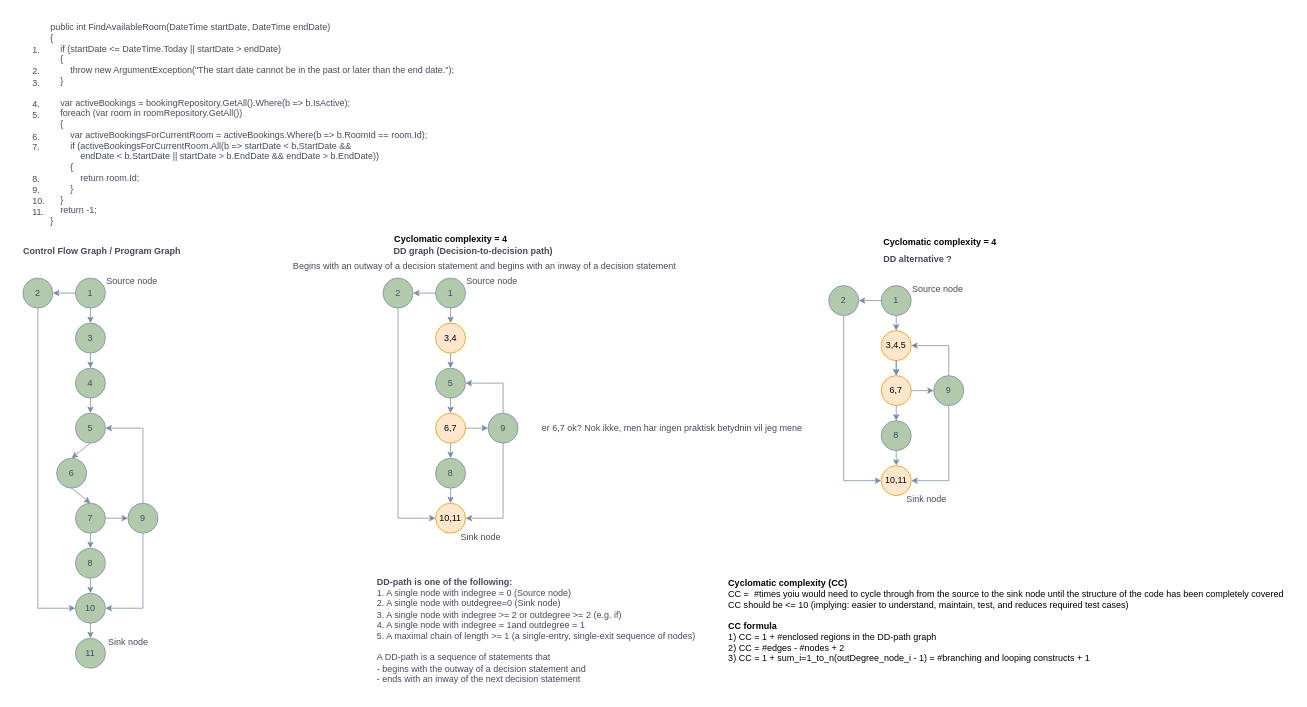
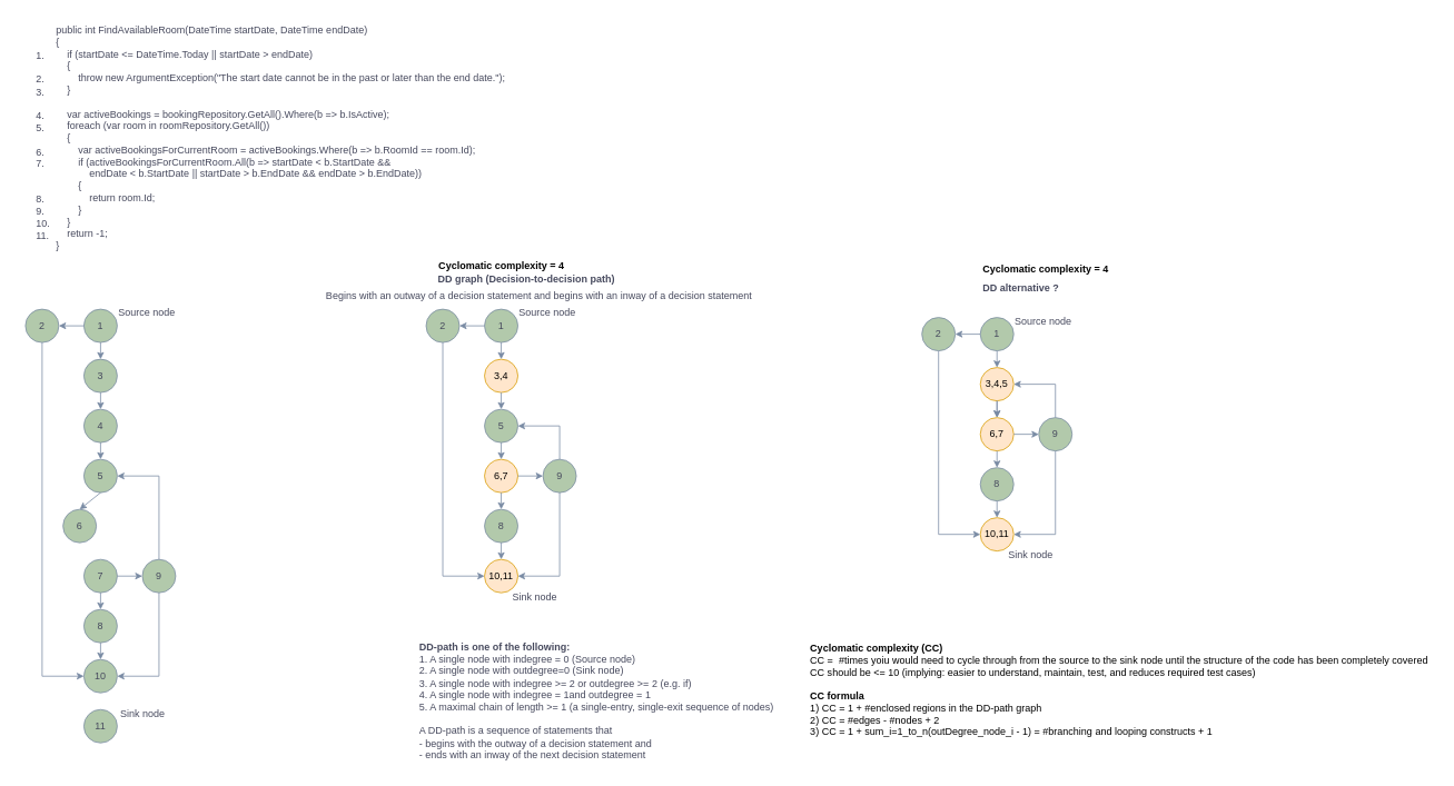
- <mxCell id="4" value="&lt;b&gt;Control Flow Graph / Program Graph&lt;/b&gt;" style="text;html=1;align=center;verticalAlign=middle;resizable=0;points=[];autosize=1;strokeColor=none;fillColor=none;labelBackgroundColor=none;fontColor=#46495D;" parent="1" vertex="1"><mxGeometry y="320" width="230" height="30" as="geometry" x="20" /></mxCell>
- <mxCell id="49" value="er 6,7 ok? Nok ikke, men har ingen praktisk betydnin vil jeg mene" style="text;html=1;align=center;verticalAlign=middle;resizable=0;points=[];autosize=1;strokeColor=none;fillColor=none;labelBackgroundColor=none;fontColor=#46495D;" parent="1" vertex="1"><mxGeometry x="710" y="555" width="370" height="30" as="geometry" /></mxCell>
- <mxCell id="23" value="" style="edgeStyle=none;orthogonalLoop=1;jettySize=auto;html=1;rounded=0;exitX=0.5;exitY=1;exitDx=0;exitDy=0;entryX=0.5;entryY=0;entryDx=0;entryDy=0;labelBackgroundColor=none;strokeColor=#788AA3;fontColor=default;" parent="1" source="12" target="13" edge="1"><mxGeometry width="100" relative="1" as="geometry"><mxPoint x="250" y="630" as="sourcePoint" /><mxPoint x="350" y="630" as="targetPoint" /><Array as="points" /></mxGeometry></mxCell>
- <mxCell id="26" value="" style="edgeStyle=none;orthogonalLoop=1;jettySize=auto;html=1;rounded=0;exitX=0.5;exitY=1;exitDx=0;exitDy=0;entryX=0.5;entryY=0;entryDx=0;entryDy=0;labelBackgroundColor=none;strokeColor=#788AA3;fontColor=default;" parent="1" source="15" target="16" edge="1"><mxGeometry width="100" relative="1" as="geometry"><mxPoint x="200" y="830" as="sourcePoint" /><mxPoint x="300" y="830" as="targetPoint" /><Array as="points" /></mxGeometry></mxCell>
